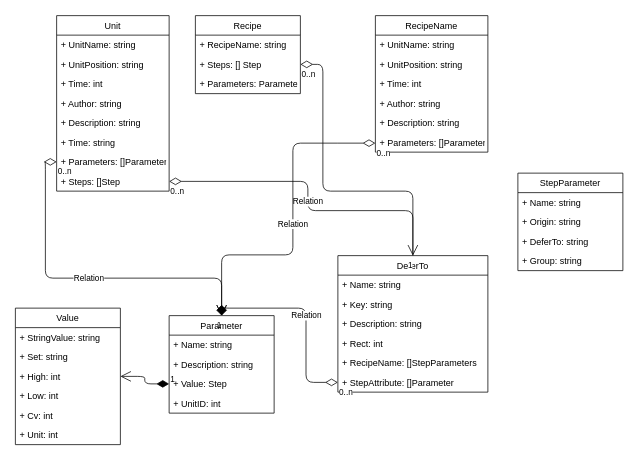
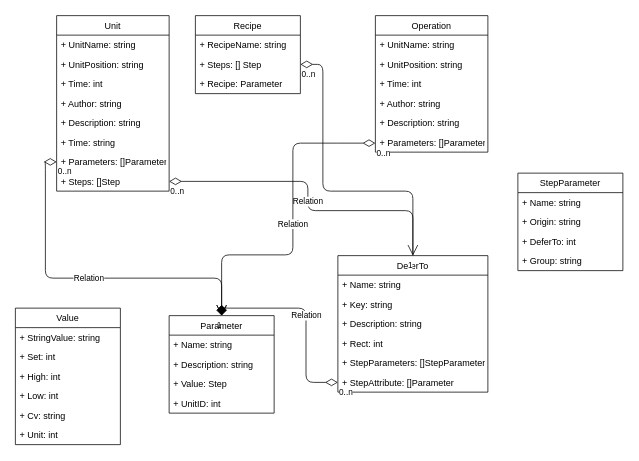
- <mxCell id="2" value="RecipeName" style="swimlane;fontStyle=0;childLayout=stackLayout;horizontal=1;startSize=26;fillColor=none;horizontalStack=0;resizeParent=1;resizeParentMax=0;resizeLast=0;collapsible=1;marginBottom=0;" parent="1" vertex="1"><mxGeometry x="500" y="20" width="150" height="182" as="geometry" /></mxCell>
+ <mxCell id="2" value="Operation" style="swimlane;fontStyle=0;childLayout=stackLayout;horizontal=1;startSize=26;fillColor=none;horizontalStack=0;resizeParent=1;resizeParentMax=0;resizeLast=0;collapsible=1;marginBottom=0;" parent="1" vertex="1"><mxGeometry x="500" y="20" width="150" height="182" as="geometry" /></mxCell>
- <mxCell id="17" value="+ Parameters: Parameter" style="text;strokeColor=none;fillColor=none;align=left;verticalAlign=top;spacingLeft=4;spacingRight=4;overflow=hidden;rotatable=0;points=[[0,0.5],[1,0.5]];portConstraint=eastwest;" parent="14" vertex="1"><mxGeometry y="78" width="140" height="26" as="geometry" /></mxCell>
+ <mxCell id="17" value="+ Recipe: Parameter" style="text;strokeColor=none;fillColor=none;align=left;verticalAlign=top;spacingLeft=4;spacingRight=4;overflow=hidden;rotatable=0;points=[[0,0.5],[1,0.5]];portConstraint=eastwest;" parent="14" vertex="1"><mxGeometry y="78" width="140" height="26" as="geometry" /></mxCell>
- <mxCell id="12" value="+ DeferTo: string" style="text;strokeColor=none;fillColor=none;align=left;verticalAlign=top;spacingLeft=4;spacingRight=4;overflow=hidden;rotatable=0;points=[[0,0.5],[1,0.5]];portConstraint=eastwest;" parent="9" vertex="1"><mxGeometry y="78" width="140" height="26" as="geometry" /></mxCell>
+ <mxCell id="12" value="+ DeferTo: int" style="text;strokeColor=none;fillColor=none;align=left;verticalAlign=top;spacingLeft=4;spacingRight=4;overflow=hidden;rotatable=0;points=[[0,0.5],[1,0.5]];portConstraint=eastwest;" parent="9" vertex="1"><mxGeometry y="78" width="140" height="26" as="geometry" /></mxCell>
- <mxCell id="36" value="+ Set: string" style="text;strokeColor=none;fillColor=none;align=left;verticalAlign=top;spacingLeft=4;spacingRight=4;overflow=hidden;rotatable=0;points=[[0,0.5],[1,0.5]];portConstraint=eastwest;" parent="34" vertex="1"><mxGeometry y="52" width="140" height="26" as="geometry" /></mxCell>
+ <mxCell id="36" value="+ Set: int" style="text;strokeColor=none;fillColor=none;align=left;verticalAlign=top;spacingLeft=4;spacingRight=4;overflow=hidden;rotatable=0;points=[[0,0.5],[1,0.5]];portConstraint=eastwest;" parent="34" vertex="1"><mxGeometry y="52" width="140" height="26" as="geometry" /></mxCell>
- <mxCell id="23" value="+ RecipeName: []StepParameters" style="text;strokeColor=none;fillColor=none;align=left;verticalAlign=top;spacingLeft=4;spacingRight=4;overflow=hidden;rotatable=0;points=[[0,0.5],[1,0.5]];portConstraint=eastwest;" parent="18" vertex="1"><mxGeometry y="130" width="200" height="26" as="geometry" /></mxCell>
+ <mxCell id="23" value="+ StepParameters: []StepParameters" style="text;strokeColor=none;fillColor=none;align=left;verticalAlign=top;spacingLeft=4;spacingRight=4;overflow=hidden;rotatable=0;points=[[0,0.5],[1,0.5]];portConstraint=eastwest;" parent="18" vertex="1"><mxGeometry y="130" width="200" height="26" as="geometry" /></mxCell>
- <mxCell id="50" value="1" style="endArrow=open;html=1;endSize=12;startArrow=diamondThin;startSize=14;startFill=1;edgeStyle=orthogonalEdgeStyle;align=left;verticalAlign=bottom;" parent="1" source="59" target="34" edge="1"><mxGeometry x="-1" y="3" relative="1" as="geometry"><mxPoint x="470" y="340" as="sourcePoint" /><mxPoint x="630" y="340" as="targetPoint" /></mxGeometry></mxCell>
- <mxCell id="39" value="+ Cv: int" style="text;strokeColor=none;fillColor=none;align=left;verticalAlign=top;spacingLeft=4;spacingRight=4;overflow=hidden;rotatable=0;points=[[0,0.5],[1,0.5]];portConstraint=eastwest;" parent="34" vertex="1"><mxGeometry y="130" width="140" height="26" as="geometry" /></mxCell>
+ <mxCell id="39" value="+ Cv: string" style="text;strokeColor=none;fillColor=none;align=left;verticalAlign=top;spacingLeft=4;spacingRight=4;overflow=hidden;rotatable=0;points=[[0,0.5],[1,0.5]];portConstraint=eastwest;" parent="34" vertex="1"><mxGeometry y="130" width="140" height="26" as="geometry" /></mxCell>
